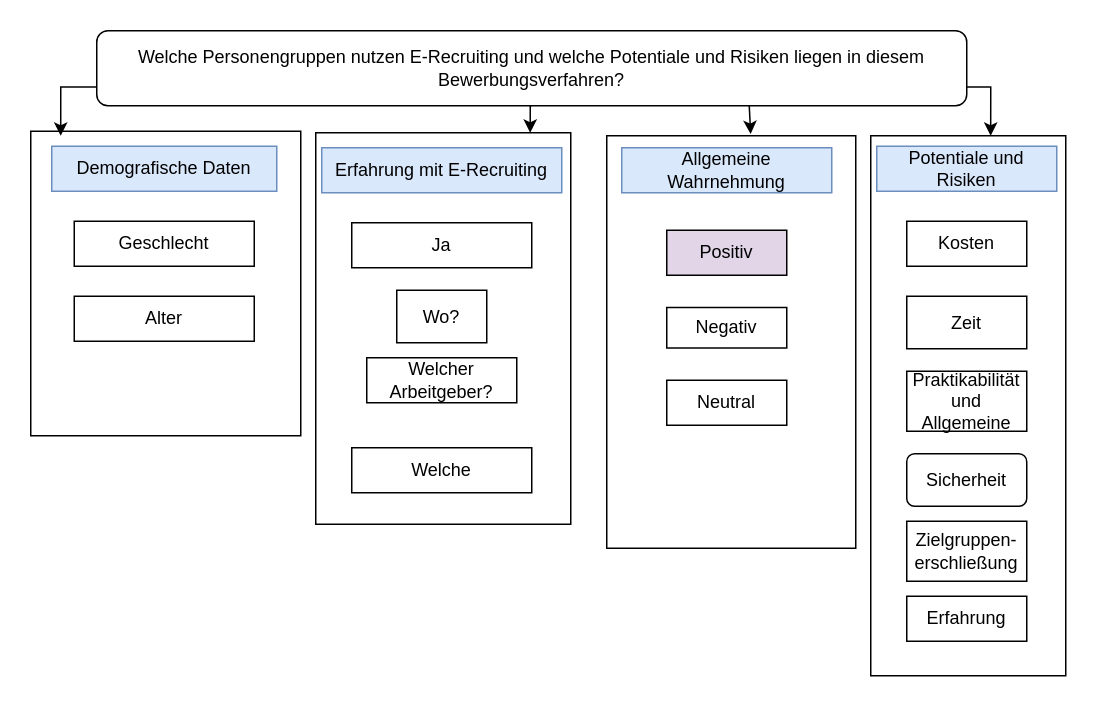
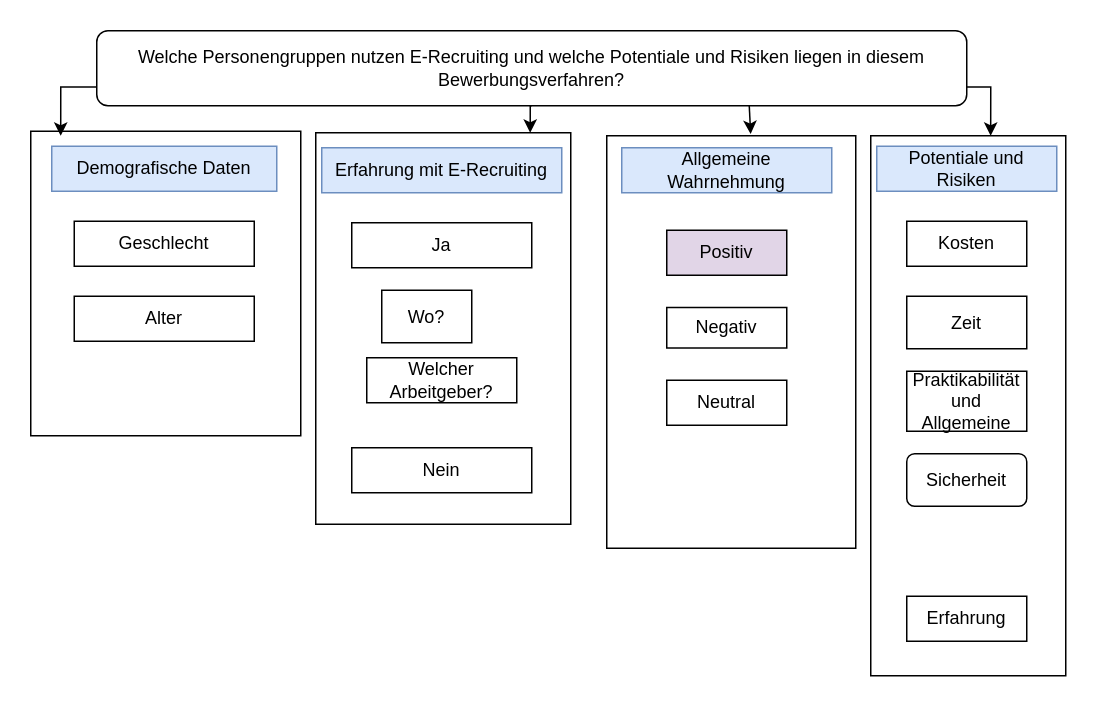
- <mxCell id="13" value="Wo?" style="rounded=0;whiteSpace=wrap;html=1;" vertex="1" parent="1"><mxGeometry x="264" y="193" width="60" height="35" as="geometry" /></mxCell>
+ <mxCell id="13" value="Wo?" style="rounded=0;whiteSpace=wrap;html=1;" vertex="1" parent="1"><mxGeometry x="254" y="193" width="60" height="35" as="geometry" /></mxCell>
- <mxCell id="12" value="Welche" style="rounded=0;whiteSpace=wrap;html=1;" vertex="1" parent="1"><mxGeometry x="234" y="298" width="120" height="30" as="geometry" /></mxCell>
+ <mxCell id="12" value="Nein" style="rounded=0;whiteSpace=wrap;html=1;" vertex="1" parent="1"><mxGeometry x="234" y="298" width="120" height="30" as="geometry" /></mxCell>
- <mxCell id="24" value="Zielgruppen-erschließung" style="rounded=0;whiteSpace=wrap;html=1;" vertex="1" parent="1"><mxGeometry x="604" y="347" width="80" height="40" as="geometry" /></mxCell>
